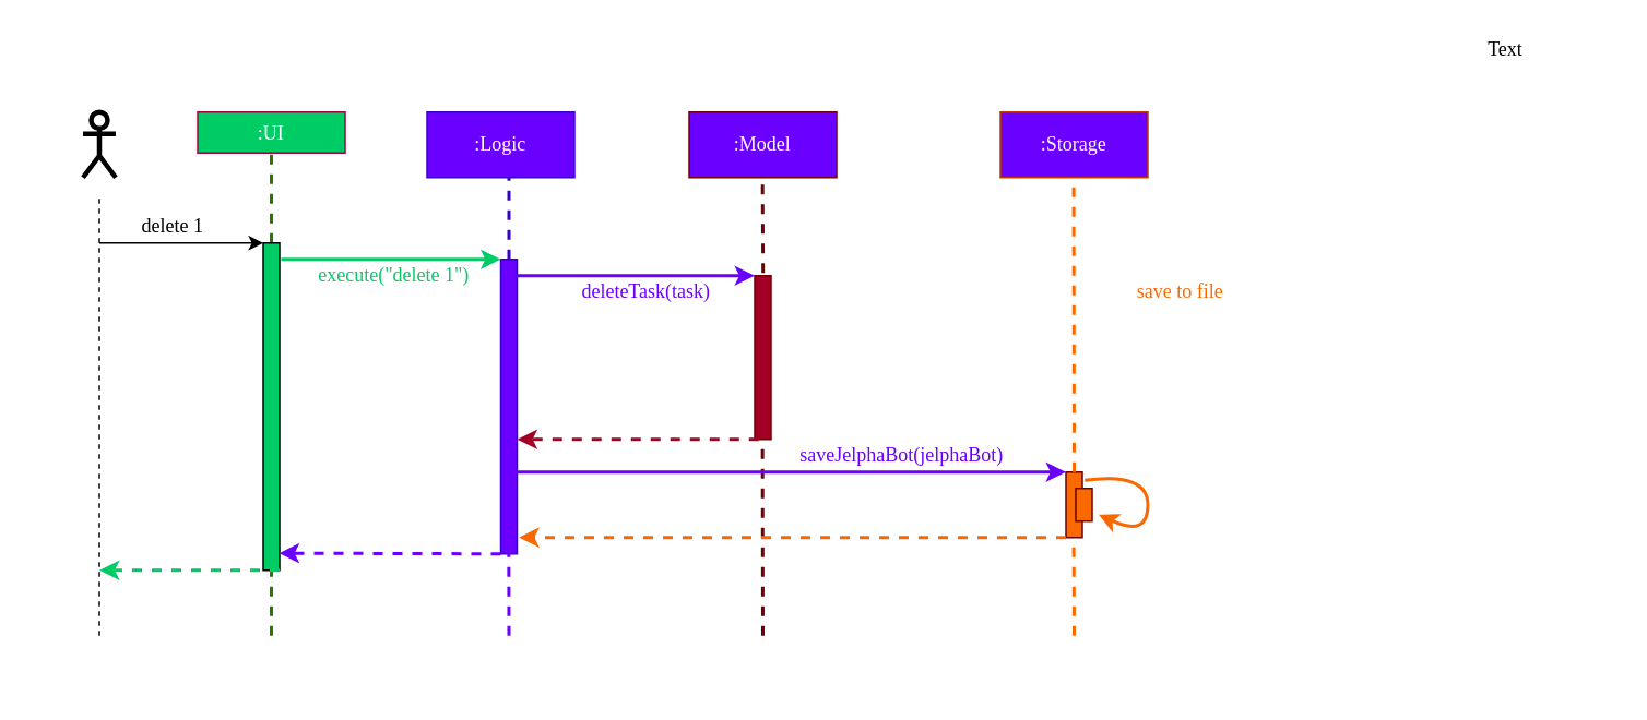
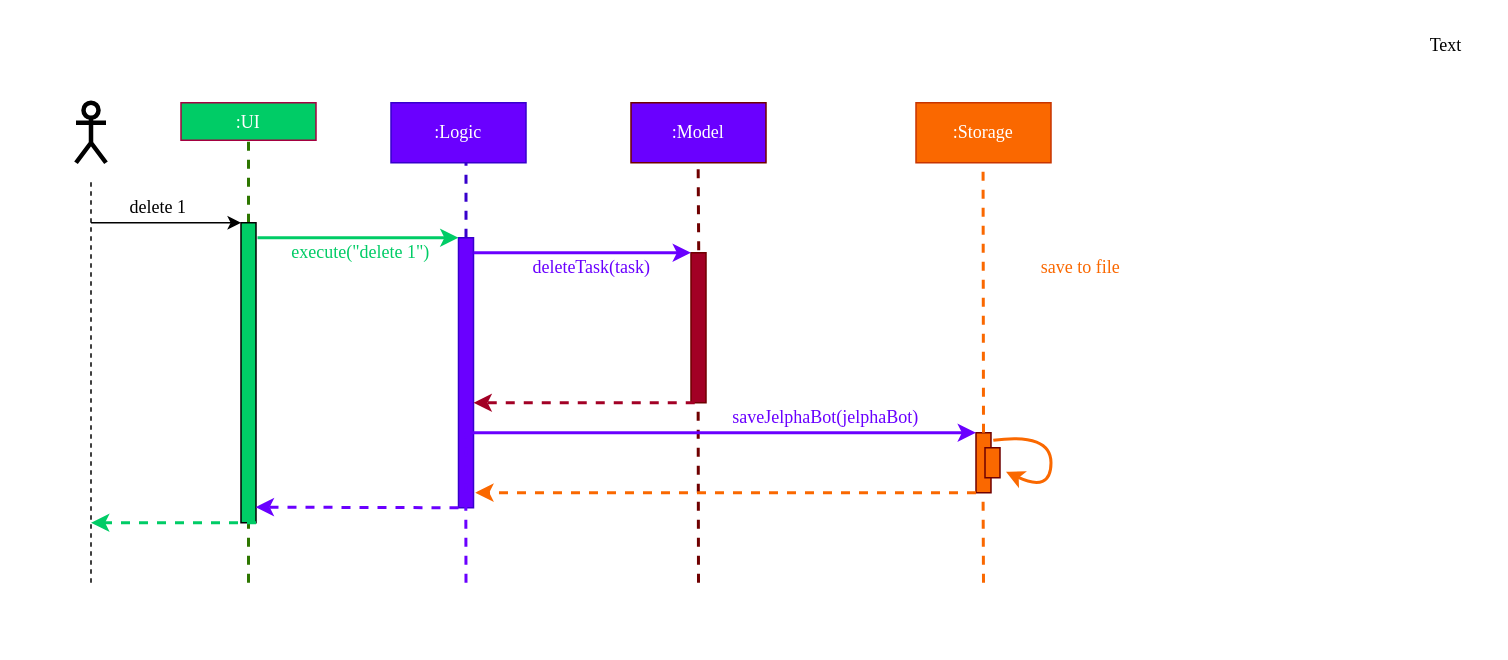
- <mxCell id="36" value="Text" style="text;html=1;align=center;verticalAlign=middle;resizable=0;points=[];autosize=1;fontFamily=Verdana;" vertex="1" parent="1"><mxGeometry x="898" y="20" width="40" height="20" as="geometry" /></mxCell>
+ <mxCell id="36" value="Text" style="text;html=1;align=center;verticalAlign=middle;resizable=0;points=[];autosize=1;fontFamily=Verdana;" vertex="1" parent="1"><mxGeometry x="943" y="20" width="40" height="20" as="geometry" /></mxCell>
- <mxCell id="27" value="&lt;font face=&quot;Verdana&quot;&gt;:Storage&lt;/font&gt;" style="rounded=0;whiteSpace=wrap;html=1;fillColor=#6a00ff;strokeColor=#C73500;fontColor=#ffffff;" vertex="1" parent="1"><mxGeometry x="610" y="68" width="90" height="40" as="geometry" /></mxCell>
+ <mxCell id="27" value="&lt;font face=&quot;Verdana&quot;&gt;:Storage&lt;/font&gt;" style="rounded=0;whiteSpace=wrap;html=1;fillColor=#fa6800;strokeColor=#C73500;fontColor=#ffffff;" vertex="1" parent="1"><mxGeometry x="610" y="68" width="90" height="40" as="geometry" /></mxCell>
